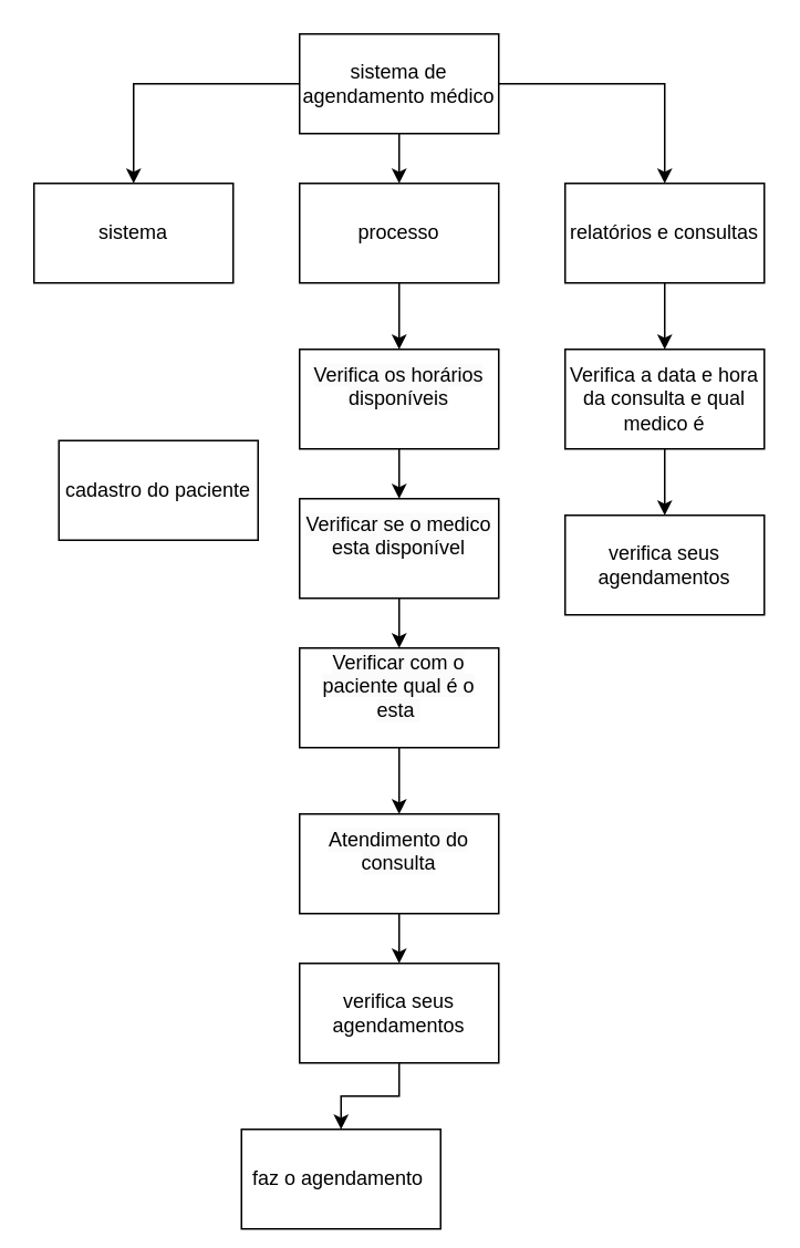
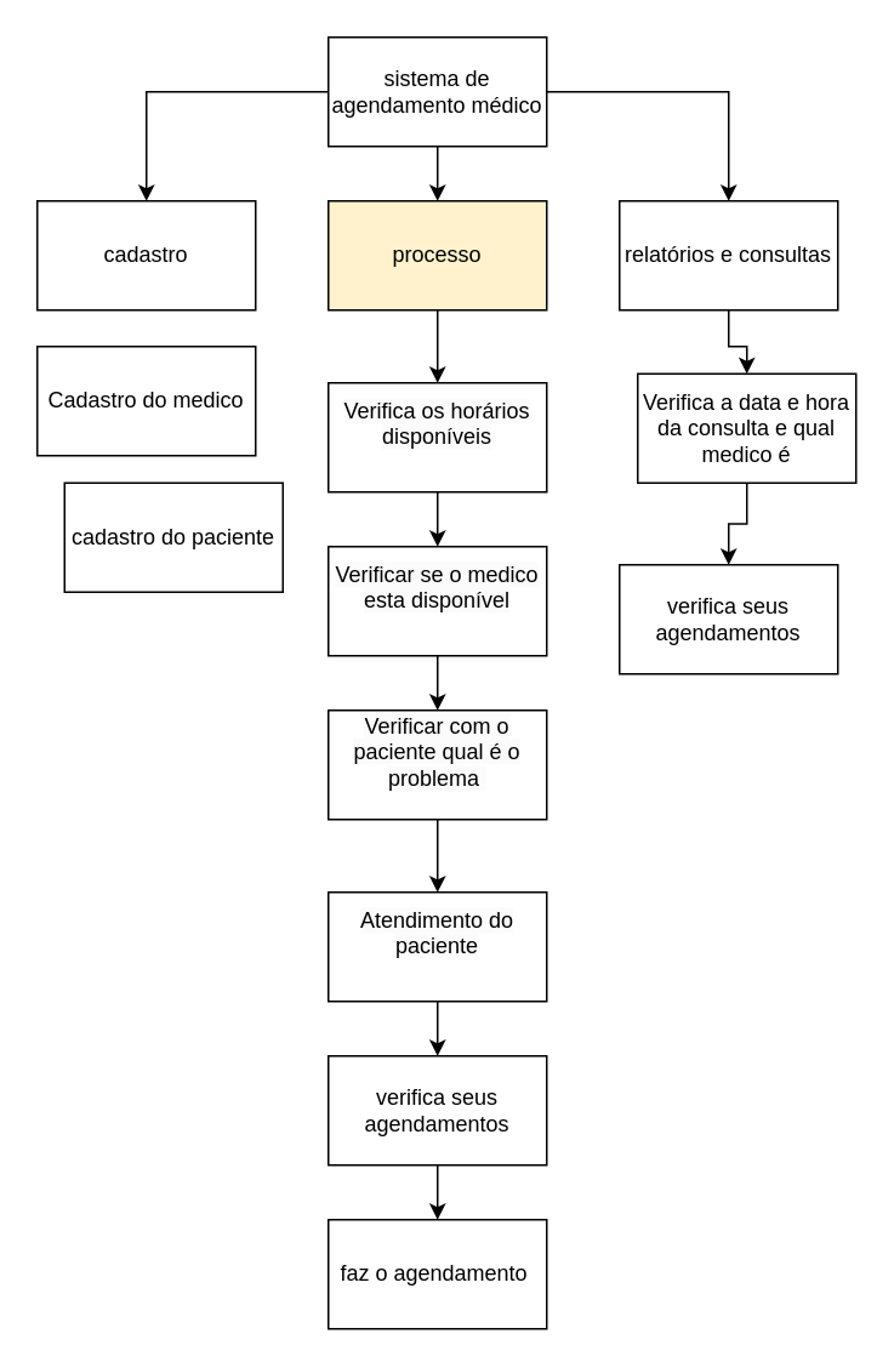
- <mxCell id="10" value="sistema" style="rounded=0;whiteSpace=wrap;html=1;" vertex="1" parent="1"><mxGeometry x="20" y="110" width="120" height="60" as="geometry" /></mxCell>
+ <mxCell id="10" value="cadastro" style="rounded=0;whiteSpace=wrap;html=1;" vertex="1" parent="1"><mxGeometry x="20" y="110" width="120" height="60" as="geometry" /></mxCell>
- <mxCell id="7" value="processo" style="rounded=0;whiteSpace=wrap;html=1;" vertex="1" parent="1"><mxGeometry x="180" y="110" width="120" height="60" as="geometry" /></mxCell>
+ <mxCell id="7" value="processo" style="rounded=0;whiteSpace=wrap;html=1;fillColor=#fff2cc;" vertex="1" parent="1"><mxGeometry x="180" y="110" width="120" height="60" as="geometry" /></mxCell>
+ <mxCell id="26" value="Cadastro do medico" style="rounded=0;whiteSpace=wrap;html=1;" vertex="1" parent="1"><mxGeometry x="20" y="190" width="120" height="60" as="geometry" /></mxCell>
- <mxCell id="17" value="Verifica a data e hora da consulta e qual medico é" style="rounded=0;whiteSpace=wrap;html=1;" vertex="1" parent="1"><mxGeometry x="340" y="210" width="120" height="60" as="geometry" /></mxCell>
+ <mxCell id="17" value="Verifica a data e hora da consulta e qual medico é" style="rounded=0;whiteSpace=wrap;html=1;" vertex="1" parent="1"><mxGeometry x="350" y="205" width="120" height="60" as="geometry" /></mxCell>
- <mxCell id="20" value="&#10;&lt;span style=&quot;color: rgb(0, 0, 0); font-family: Helvetica; font-size: 12px; font-style: normal; font-variant-ligatures: normal; font-variant-caps: normal; font-weight: 400; letter-spacing: normal; orphans: 2; text-align: center; text-indent: 0px; text-transform: none; widows: 2; word-spacing: 0px; -webkit-text-stroke-width: 0px; white-space: normal; background-color: rgb(251, 251, 251); text-decoration-thickness: initial; text-decoration-style: initial; text-decoration-color: initial; display: inline !important; float: none;&quot;&gt;Verificar com o paciente qual é o esta&amp;nbsp;&lt;/span&gt;&#10;&#10;" style="rounded=0;whiteSpace=wrap;html=1;" vertex="1" parent="1"><mxGeometry x="180" y="390" width="120" height="60" as="geometry" /></mxCell>
+ <mxCell id="20" value="&#10;&lt;span style=&quot;color: rgb(0, 0, 0); font-family: Helvetica; font-size: 12px; font-style: normal; font-variant-ligatures: normal; font-variant-caps: normal; font-weight: 400; letter-spacing: normal; orphans: 2; text-align: center; text-indent: 0px; text-transform: none; widows: 2; word-spacing: 0px; -webkit-text-stroke-width: 0px; white-space: normal; background-color: rgb(251, 251, 251); text-decoration-thickness: initial; text-decoration-style: initial; text-decoration-color: initial; display: inline !important; float: none;&quot;&gt;Verificar com o paciente qual é o problema&amp;nbsp;&lt;/span&gt;&#10;&#10;" style="rounded=0;whiteSpace=wrap;html=1;" vertex="1" parent="1"><mxGeometry x="180" y="390" width="120" height="60" as="geometry" /></mxCell>
- <mxCell id="22" value="&#10;&lt;span style=&quot;color: rgb(0, 0, 0); font-family: Helvetica; font-size: 12px; font-style: normal; font-variant-ligatures: normal; font-variant-caps: normal; font-weight: 400; letter-spacing: normal; orphans: 2; text-align: center; text-indent: 0px; text-transform: none; widows: 2; word-spacing: 0px; -webkit-text-stroke-width: 0px; white-space: normal; background-color: rgb(251, 251, 251); text-decoration-thickness: initial; text-decoration-style: initial; text-decoration-color: initial; display: inline !important; float: none;&quot;&gt;Atendimento do consulta&lt;/span&gt;&#10;&#10;" style="rounded=0;whiteSpace=wrap;html=1;" vertex="1" parent="1"><mxGeometry x="180" y="490" width="120" height="60" as="geometry" /></mxCell>
+ <mxCell id="22" value="&#10;&lt;span style=&quot;color: rgb(0, 0, 0); font-family: Helvetica; font-size: 12px; font-style: normal; font-variant-ligatures: normal; font-variant-caps: normal; font-weight: 400; letter-spacing: normal; orphans: 2; text-align: center; text-indent: 0px; text-transform: none; widows: 2; word-spacing: 0px; -webkit-text-stroke-width: 0px; white-space: normal; background-color: rgb(251, 251, 251); text-decoration-thickness: initial; text-decoration-style: initial; text-decoration-color: initial; display: inline !important; float: none;&quot;&gt;Atendimento do paciente&lt;/span&gt;&#10;&#10;" style="rounded=0;whiteSpace=wrap;html=1;" vertex="1" parent="1"><mxGeometry x="180" y="490" width="120" height="60" as="geometry" /></mxCell>
- <mxCell id="11" value="faz o agendamento&amp;nbsp;" style="rounded=0;whiteSpace=wrap;html=1;" vertex="1" parent="1"><mxGeometry x="145" y="680" width="120" height="60" as="geometry" /></mxCell>
+ <mxCell id="11" value="faz o agendamento&amp;nbsp;" style="rounded=0;whiteSpace=wrap;html=1;" vertex="1" parent="1"><mxGeometry x="180" y="670" width="120" height="60" as="geometry" /></mxCell>
